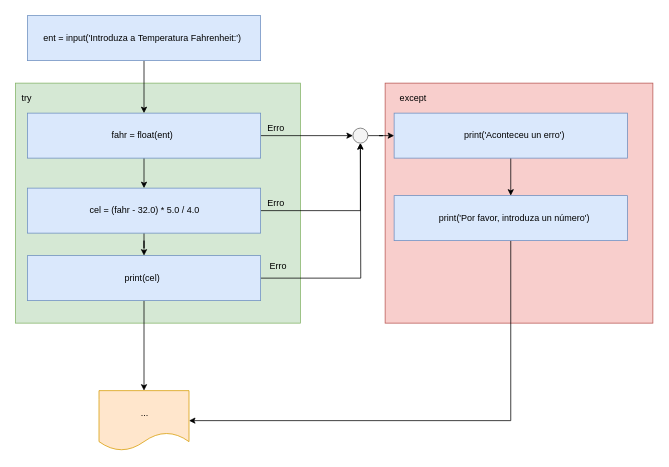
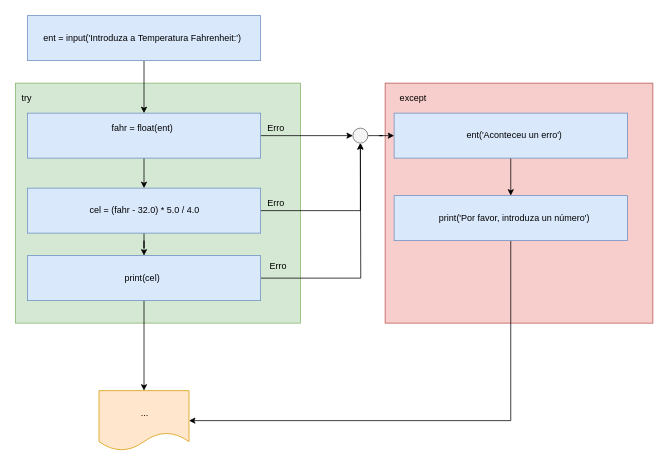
- <mxCell id="19" value="&lt;div&gt;fahr = float(ent)&lt;/div&gt;" style="text;html=1;resizable=0;autosize=1;align=center;verticalAlign=middle;points=[];fillColor=none;strokeColor=none;rounded=0;" parent="1" vertex="1"><mxGeometry x="138.5" y="170" width="100" height="20" as="geometry" /></mxCell>
+ <mxCell id="19" value="&lt;div&gt;fahr = float(ent)&lt;/div&gt;" style="text;html=1;resizable=0;autosize=1;align=center;verticalAlign=middle;points=[];fillColor=none;strokeColor=none;rounded=0;" parent="1" vertex="1"><mxGeometry x="138.5" y="160" width="100" height="20" as="geometry" /></mxCell>
- <mxCell id="33" value="print('Aconteceu un erro')" style="text;html=1;resizable=0;autosize=1;align=center;verticalAlign=middle;points=[];fillColor=none;strokeColor=none;rounded=0;" vertex="1" parent="1"><mxGeometry x="610" y="170" width="150" height="20" as="geometry" /></mxCell>
+ <mxCell id="33" value="ent('Aconteceu un erro')" style="text;html=1;resizable=0;autosize=1;align=center;verticalAlign=middle;points=[];fillColor=none;strokeColor=none;rounded=0;" vertex="1" parent="1"><mxGeometry x="610" y="170" width="150" height="20" as="geometry" /></mxCell>
